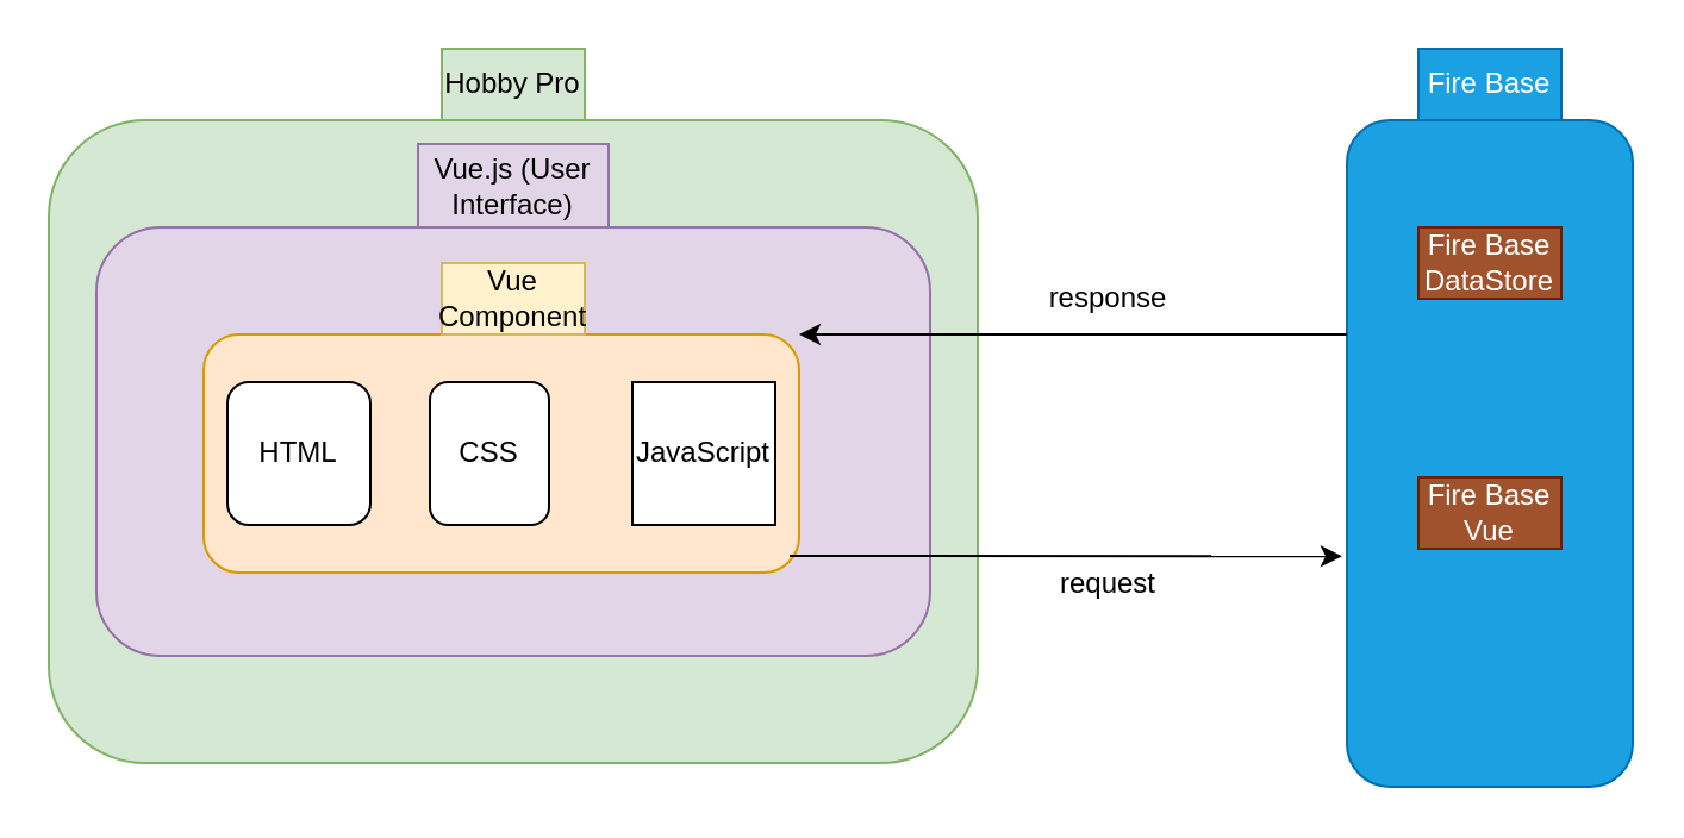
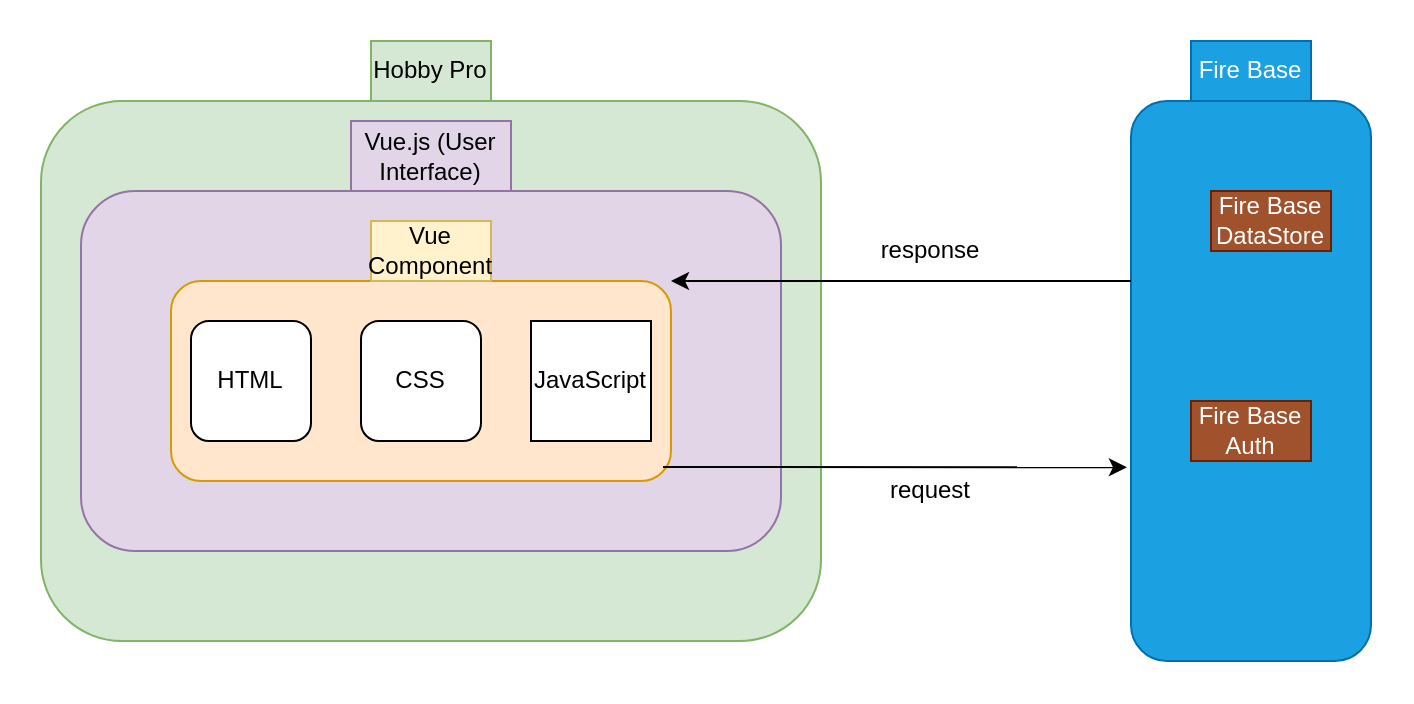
- <mxCell id="14" value="Fire Base DataStore" style="text;html=1;align=center;verticalAlign=middle;whiteSpace=wrap;rounded=0;fillColor=#a0522d;fontColor=#ffffff;strokeColor=#6D1F00;" vertex="1" parent="1"><mxGeometry x="595" y="95" width="60" height="30" as="geometry" /></mxCell>
+ <mxCell id="14" value="Fire Base DataStore" style="text;html=1;align=center;verticalAlign=middle;whiteSpace=wrap;rounded=0;fillColor=#a0522d;fontColor=#ffffff;strokeColor=#6D1F00;" vertex="1" parent="1"><mxGeometry x="605" y="95" width="60" height="30" as="geometry" /></mxCell>
- <mxCell id="9" value="CSS" style="rounded=1;whiteSpace=wrap;html=1;" vertex="1" parent="1"><mxGeometry x="180" y="160" width="50" height="60" as="geometry" /></mxCell>
+ <mxCell id="9" value="CSS" style="rounded=1;whiteSpace=wrap;html=1;" vertex="1" parent="1"><mxGeometry x="180" y="160" width="60" height="60" as="geometry" /></mxCell>
- <mxCell id="15" value="Fire Base&lt;br&gt;Vue" style="text;html=1;align=center;verticalAlign=middle;whiteSpace=wrap;rounded=0;fillColor=#a0522d;fontColor=#ffffff;strokeColor=#6D1F00;" vertex="1" parent="1"><mxGeometry x="595" y="200" width="60" height="30" as="geometry" /></mxCell>
+ <mxCell id="15" value="Fire Base&lt;br&gt;Auth" style="text;html=1;align=center;verticalAlign=middle;whiteSpace=wrap;rounded=0;fillColor=#a0522d;fontColor=#ffffff;strokeColor=#6D1F00;" vertex="1" parent="1"><mxGeometry x="595" y="200" width="60" height="30" as="geometry" /></mxCell>
